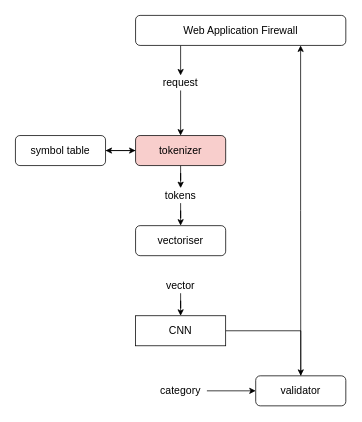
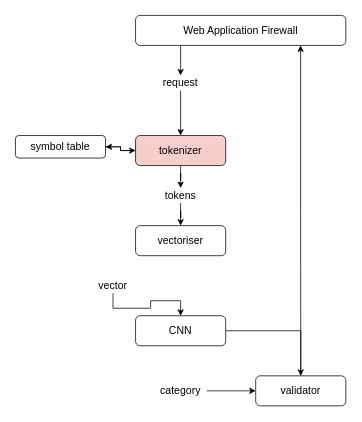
- <mxCell id="6" value="symbol table" style="rounded=1;whiteSpace=wrap;html=1;fontSize=14;" parent="1" vertex="1"><mxGeometry x="20" y="180" width="120" height="40" as="geometry" /></mxCell>
+ <mxCell id="6" value="symbol table" style="rounded=1;whiteSpace=wrap;html=1;fontSize=14;" parent="1" vertex="1"><mxGeometry x="20" y="180" width="120" height="30" as="geometry" /></mxCell>
- <mxCell id="15" value="vector" style="text;html=1;strokeColor=none;fillColor=none;align=center;verticalAlign=middle;whiteSpace=wrap;rounded=0;fontSize=14;" parent="1" vertex="1"><mxGeometry x="210" y="370" width="60" height="20" as="geometry" /></mxCell>
+ <mxCell id="15" value="vector" style="text;html=1;strokeColor=none;fillColor=none;align=center;verticalAlign=middle;whiteSpace=wrap;rounded=0;fontSize=14;" parent="1" vertex="1"><mxGeometry x="120" y="370" width="60" height="20" as="geometry" /></mxCell>
- <mxCell id="17" value="CNN" style="whiteSpace=wrap;html=1;fontSize=14;rounded=0;" parent="1" vertex="1"><mxGeometry x="180" y="420" width="120" height="40" as="geometry" /></mxCell>
+ <mxCell id="17" value="CNN" style="rounded=1;whiteSpace=wrap;html=1;fontSize=14;" parent="1" vertex="1"><mxGeometry x="180" y="420" width="120" height="40" as="geometry" /></mxCell>
